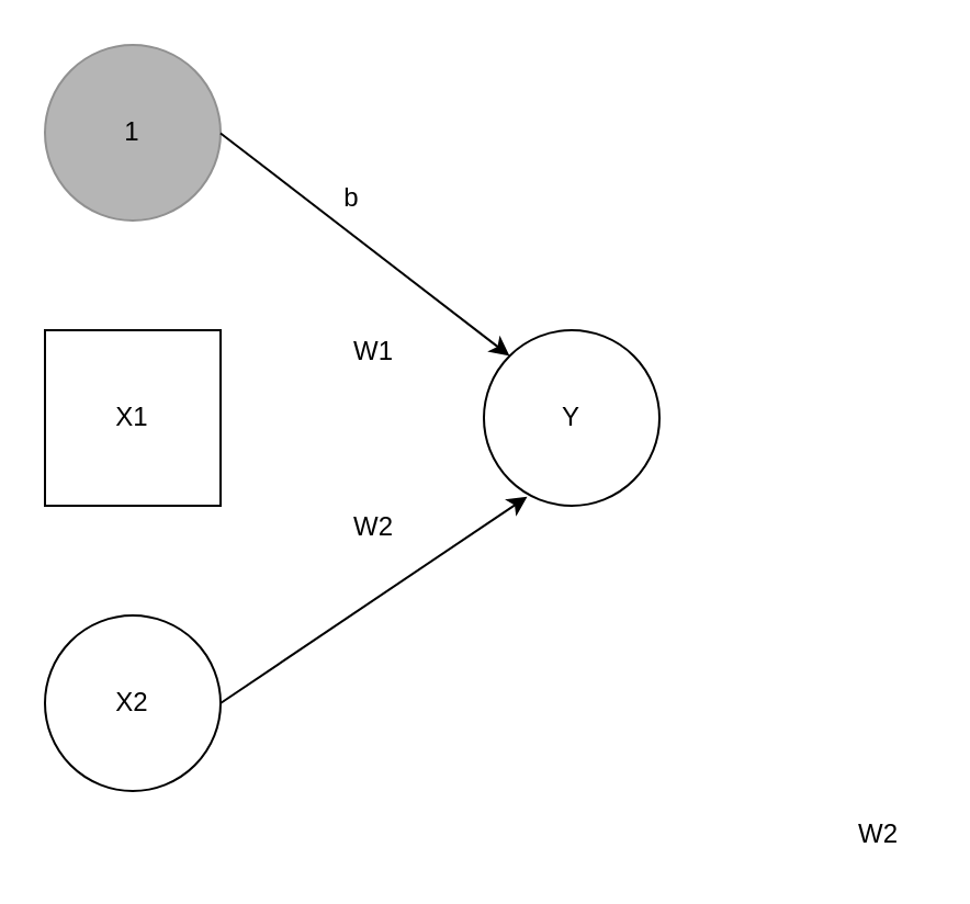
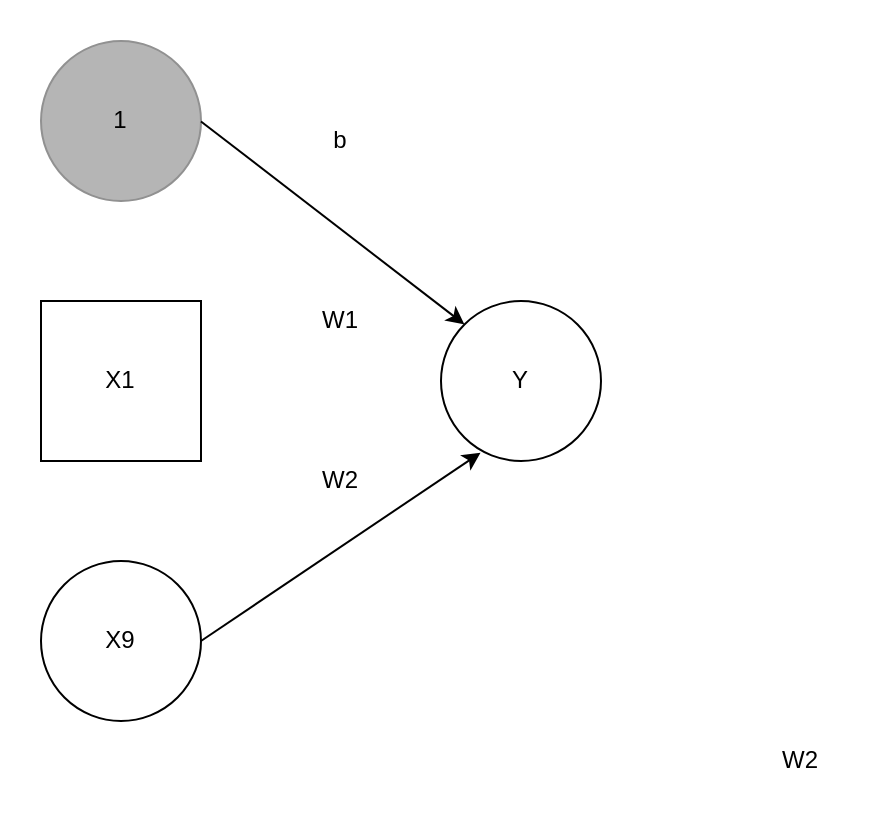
- <mxCell id="11" value="b" style="text;html=1;strokeColor=none;fillColor=none;align=center;verticalAlign=middle;whiteSpace=wrap;rounded=0;" parent="1" vertex="1"><mxGeometry x="140" y="80" width="40" height="20" as="geometry" /></mxCell>
+ <mxCell id="11" value="b" style="text;html=1;strokeColor=none;fillColor=none;align=center;verticalAlign=middle;whiteSpace=wrap;rounded=0;" parent="1" vertex="1"><mxGeometry x="150" y="60" width="40" height="20" as="geometry" /></mxCell>
- <mxCell id="3" value="X2" style="ellipse;whiteSpace=wrap;html=1;aspect=fixed;" parent="1" vertex="1"><mxGeometry x="20" y="280" width="80" height="80" as="geometry" /></mxCell>
+ <mxCell id="3" value="X9" style="ellipse;whiteSpace=wrap;html=1;aspect=fixed;" parent="1" vertex="1"><mxGeometry x="20" y="280" width="80" height="80" as="geometry" /></mxCell>
